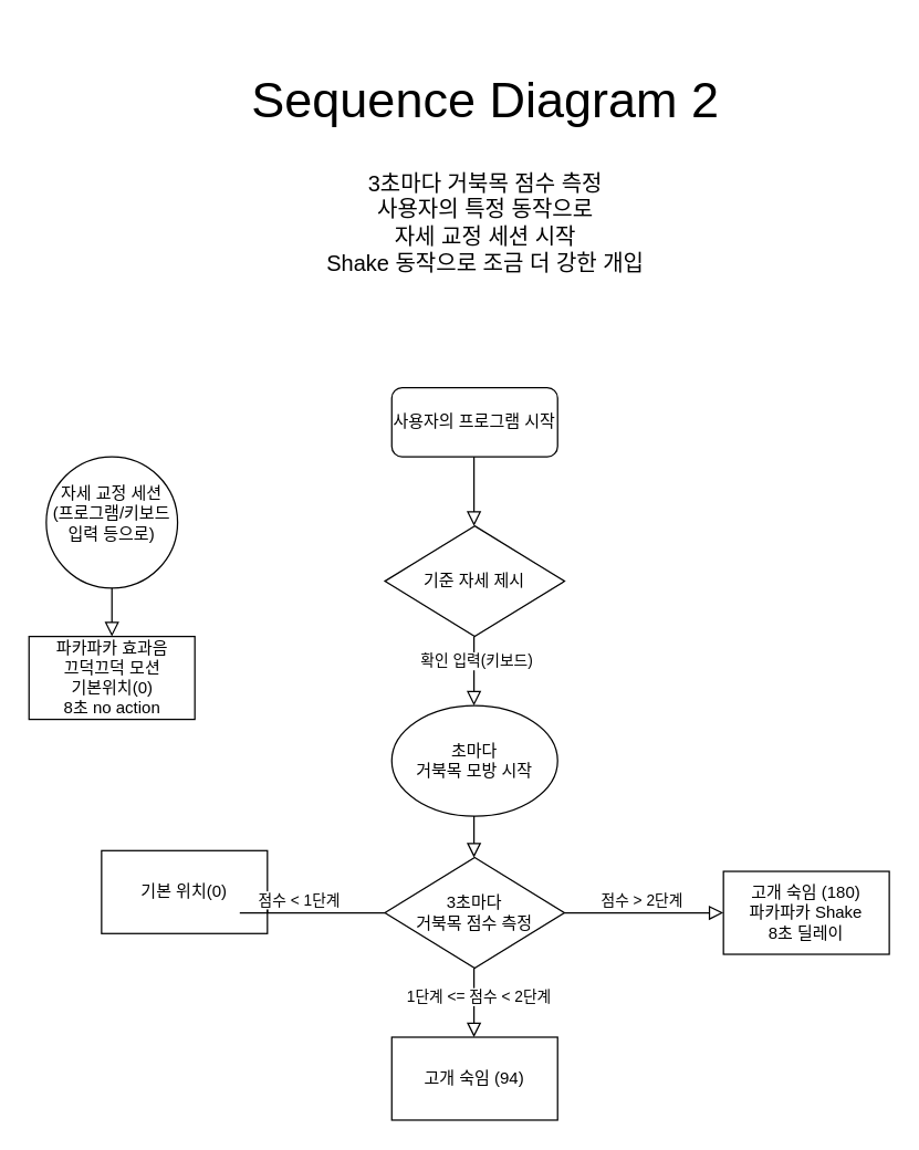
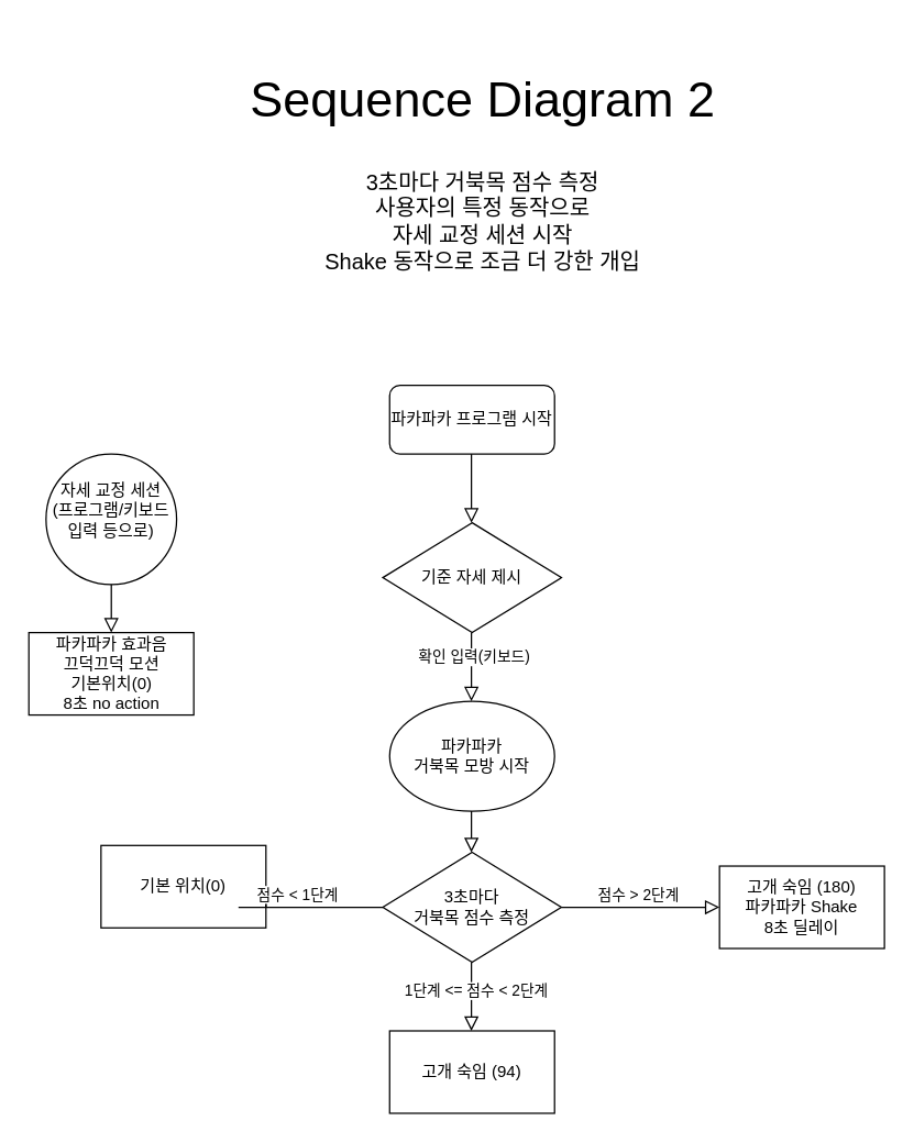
- <mxCell id="2" value="사용자의 프로그램 시작" style="rounded=1;whiteSpace=wrap;html=1;" parent="1" vertex="1"><mxGeometry x="283" y="280" width="120" height="50" as="geometry" /></mxCell>
+ <mxCell id="2" value="파카파카 프로그램 시작" style="rounded=1;whiteSpace=wrap;html=1;" parent="1" vertex="1"><mxGeometry x="283" y="280" width="120" height="50" as="geometry" /></mxCell>
- <mxCell id="19" value="초마다&lt;div&gt;거북목 모방 시작&lt;/div&gt;" style="ellipse;whiteSpace=wrap;html=1;" parent="1" vertex="1"><mxGeometry x="283" y="510" width="120" height="80" as="geometry" /></mxCell>
+ <mxCell id="19" value="파카파카&lt;div&gt;거북목 모방 시작&lt;/div&gt;" style="ellipse;whiteSpace=wrap;html=1;" parent="1" vertex="1"><mxGeometry x="283" y="510" width="120" height="80" as="geometry" /></mxCell>
